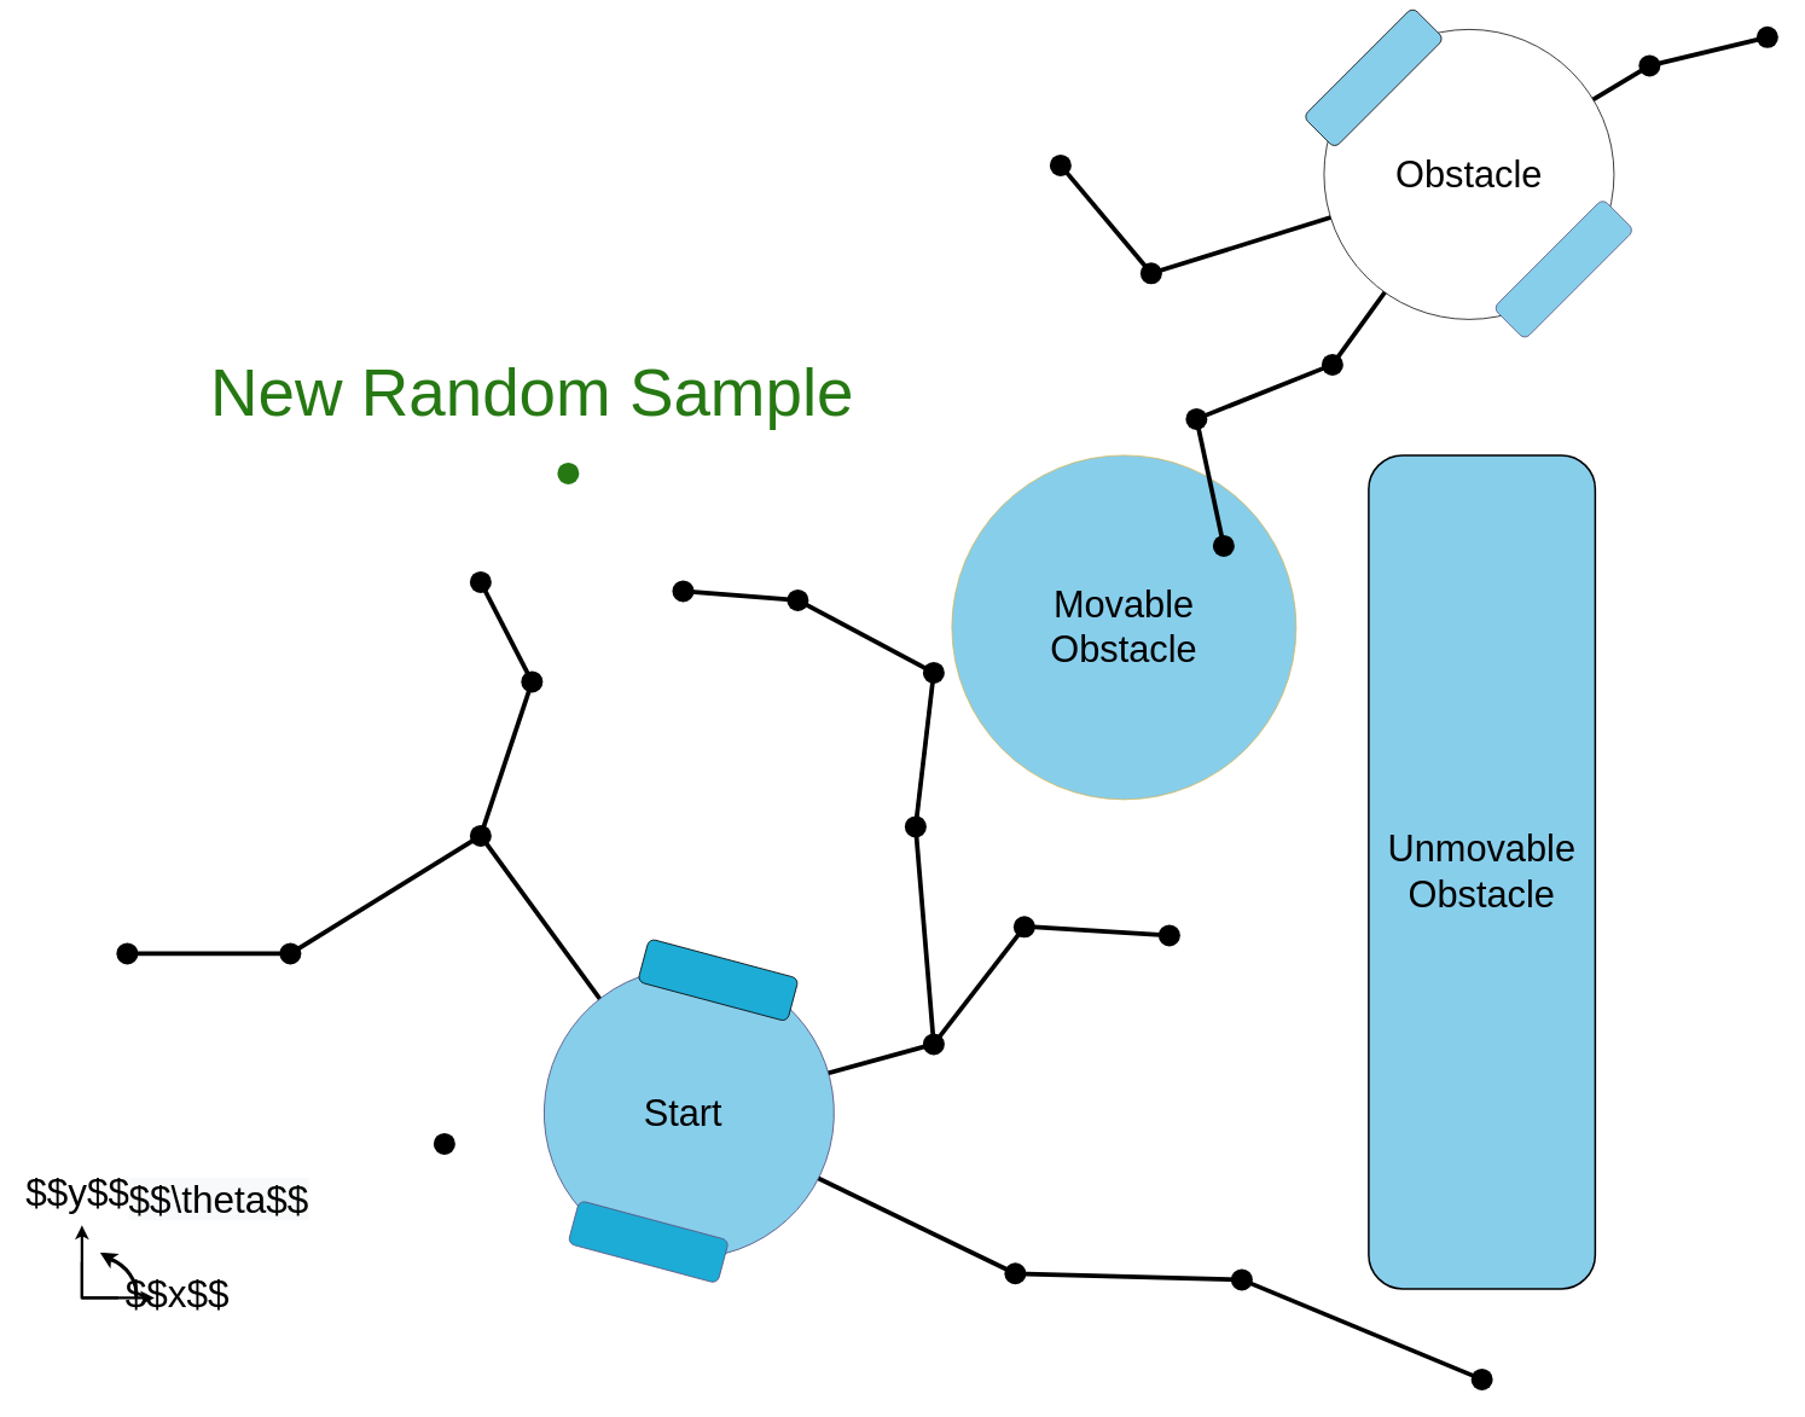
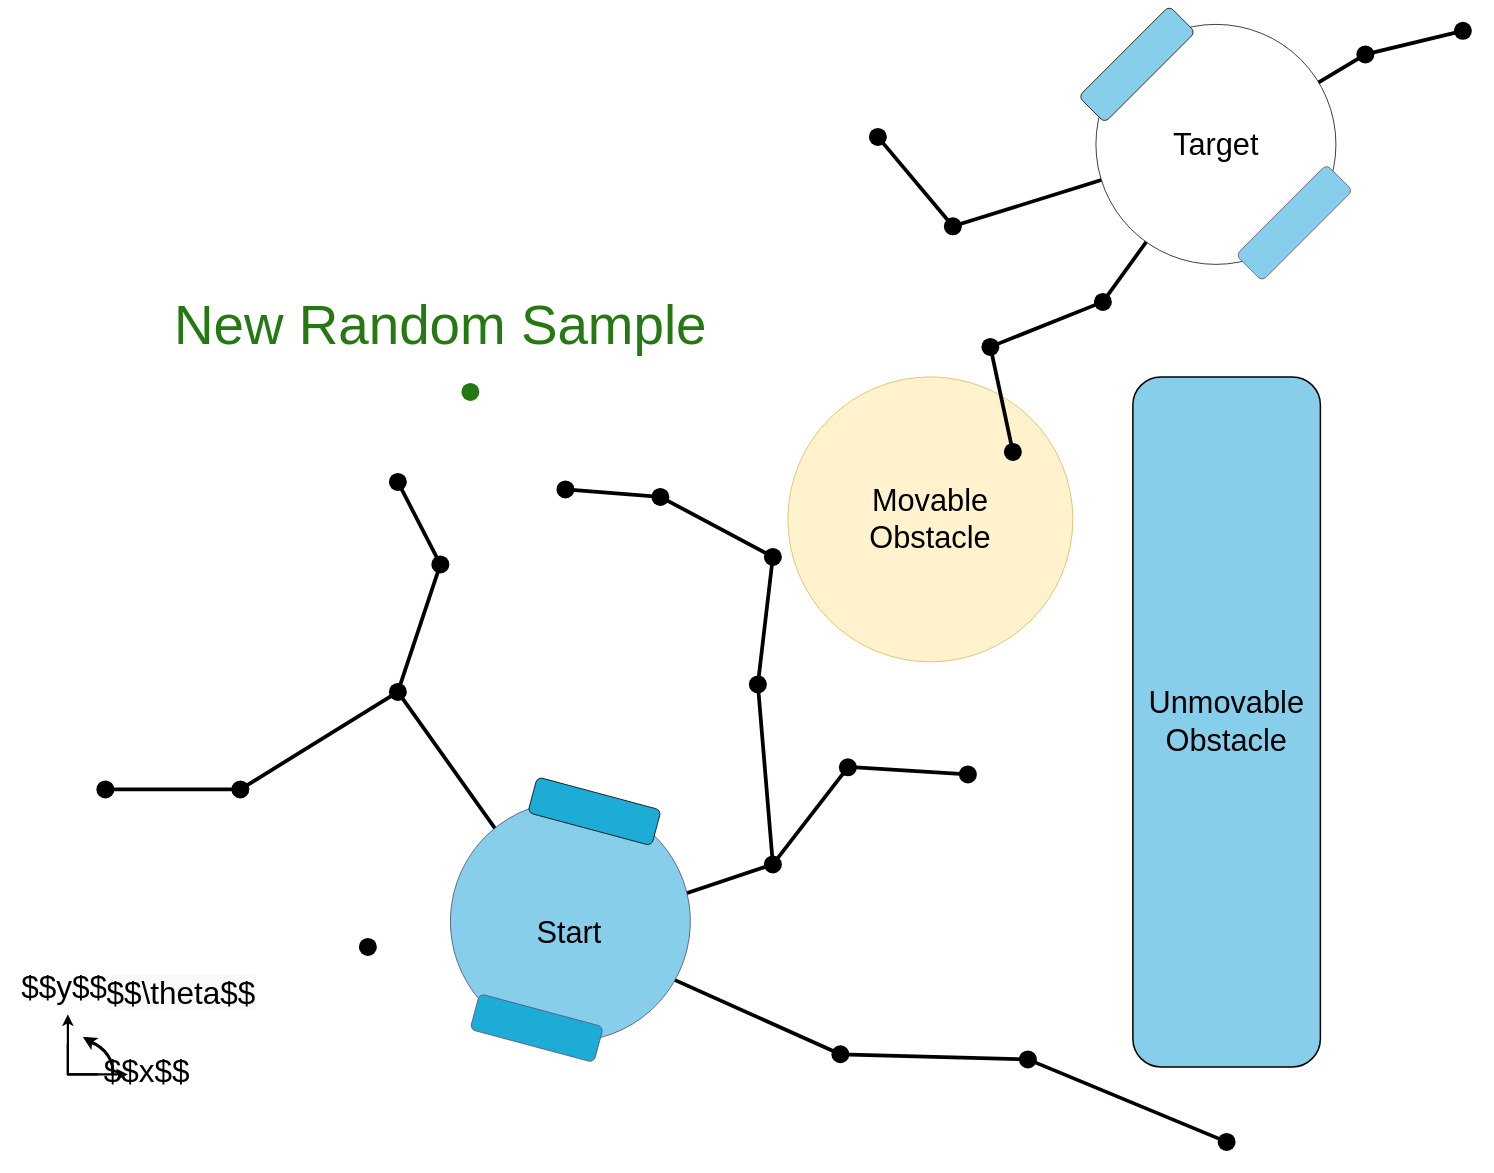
- <mxCell id="5" value="&lt;font style=&quot;font-size: 41px;&quot;&gt;Obstacle&lt;br&gt;&lt;/font&gt;" style="ellipse;whiteSpace=wrap;html=1;aspect=fixed;fillColor=none;strokeWidth=1;" vertex="1" parent="1"><mxGeometry x="1460.73" y="32" width="320" height="320" as="geometry" /></mxCell>
+ <mxCell id="5" value="&lt;font style=&quot;font-size: 41px;&quot;&gt;Target&lt;br&gt;&lt;/font&gt;" style="ellipse;whiteSpace=wrap;html=1;aspect=fixed;fillColor=none;strokeWidth=1;" vertex="1" parent="1"><mxGeometry x="1460.73" y="32" width="320" height="320" as="geometry" /></mxCell>
- <mxCell id="22" value="&lt;font style=&quot;font-size: 41px;&quot;&gt;Movable&lt;br&gt;Obstacle&lt;/font&gt;" style="ellipse;whiteSpace=wrap;html=1;aspect=fixed;fillColor=#87ceeb;strokeColor=#d6b656;" vertex="1" parent="1"><mxGeometry x="1050" y="502" width="380" height="380" as="geometry" /></mxCell>
+ <mxCell id="22" value="&lt;font style=&quot;font-size: 41px;&quot;&gt;Movable&lt;br&gt;Obstacle&lt;/font&gt;" style="ellipse;whiteSpace=wrap;html=1;aspect=fixed;fillColor=#fff2cc;strokeColor=#d6b656;" vertex="1" parent="1"><mxGeometry x="1050" y="502" width="380" height="380" as="geometry" /></mxCell>
- <mxCell id="12" value="Start" style="text;html=1;align=center;verticalAlign=middle;resizable=0;points=[];autosize=1;strokeColor=none;fillColor=none;fontSize=41;" vertex="1" parent="1"><mxGeometry x="698.45" y="1198" width="110" height="60" as="geometry" /></mxCell>
+ <mxCell id="12" value="Start" style="text;html=1;align=center;verticalAlign=middle;resizable=0;points=[];autosize=1;strokeColor=none;fillColor=none;fontSize=41;" vertex="1" parent="1"><mxGeometry x="703.45" y="1213" width="110" height="60" as="geometry" /></mxCell>
